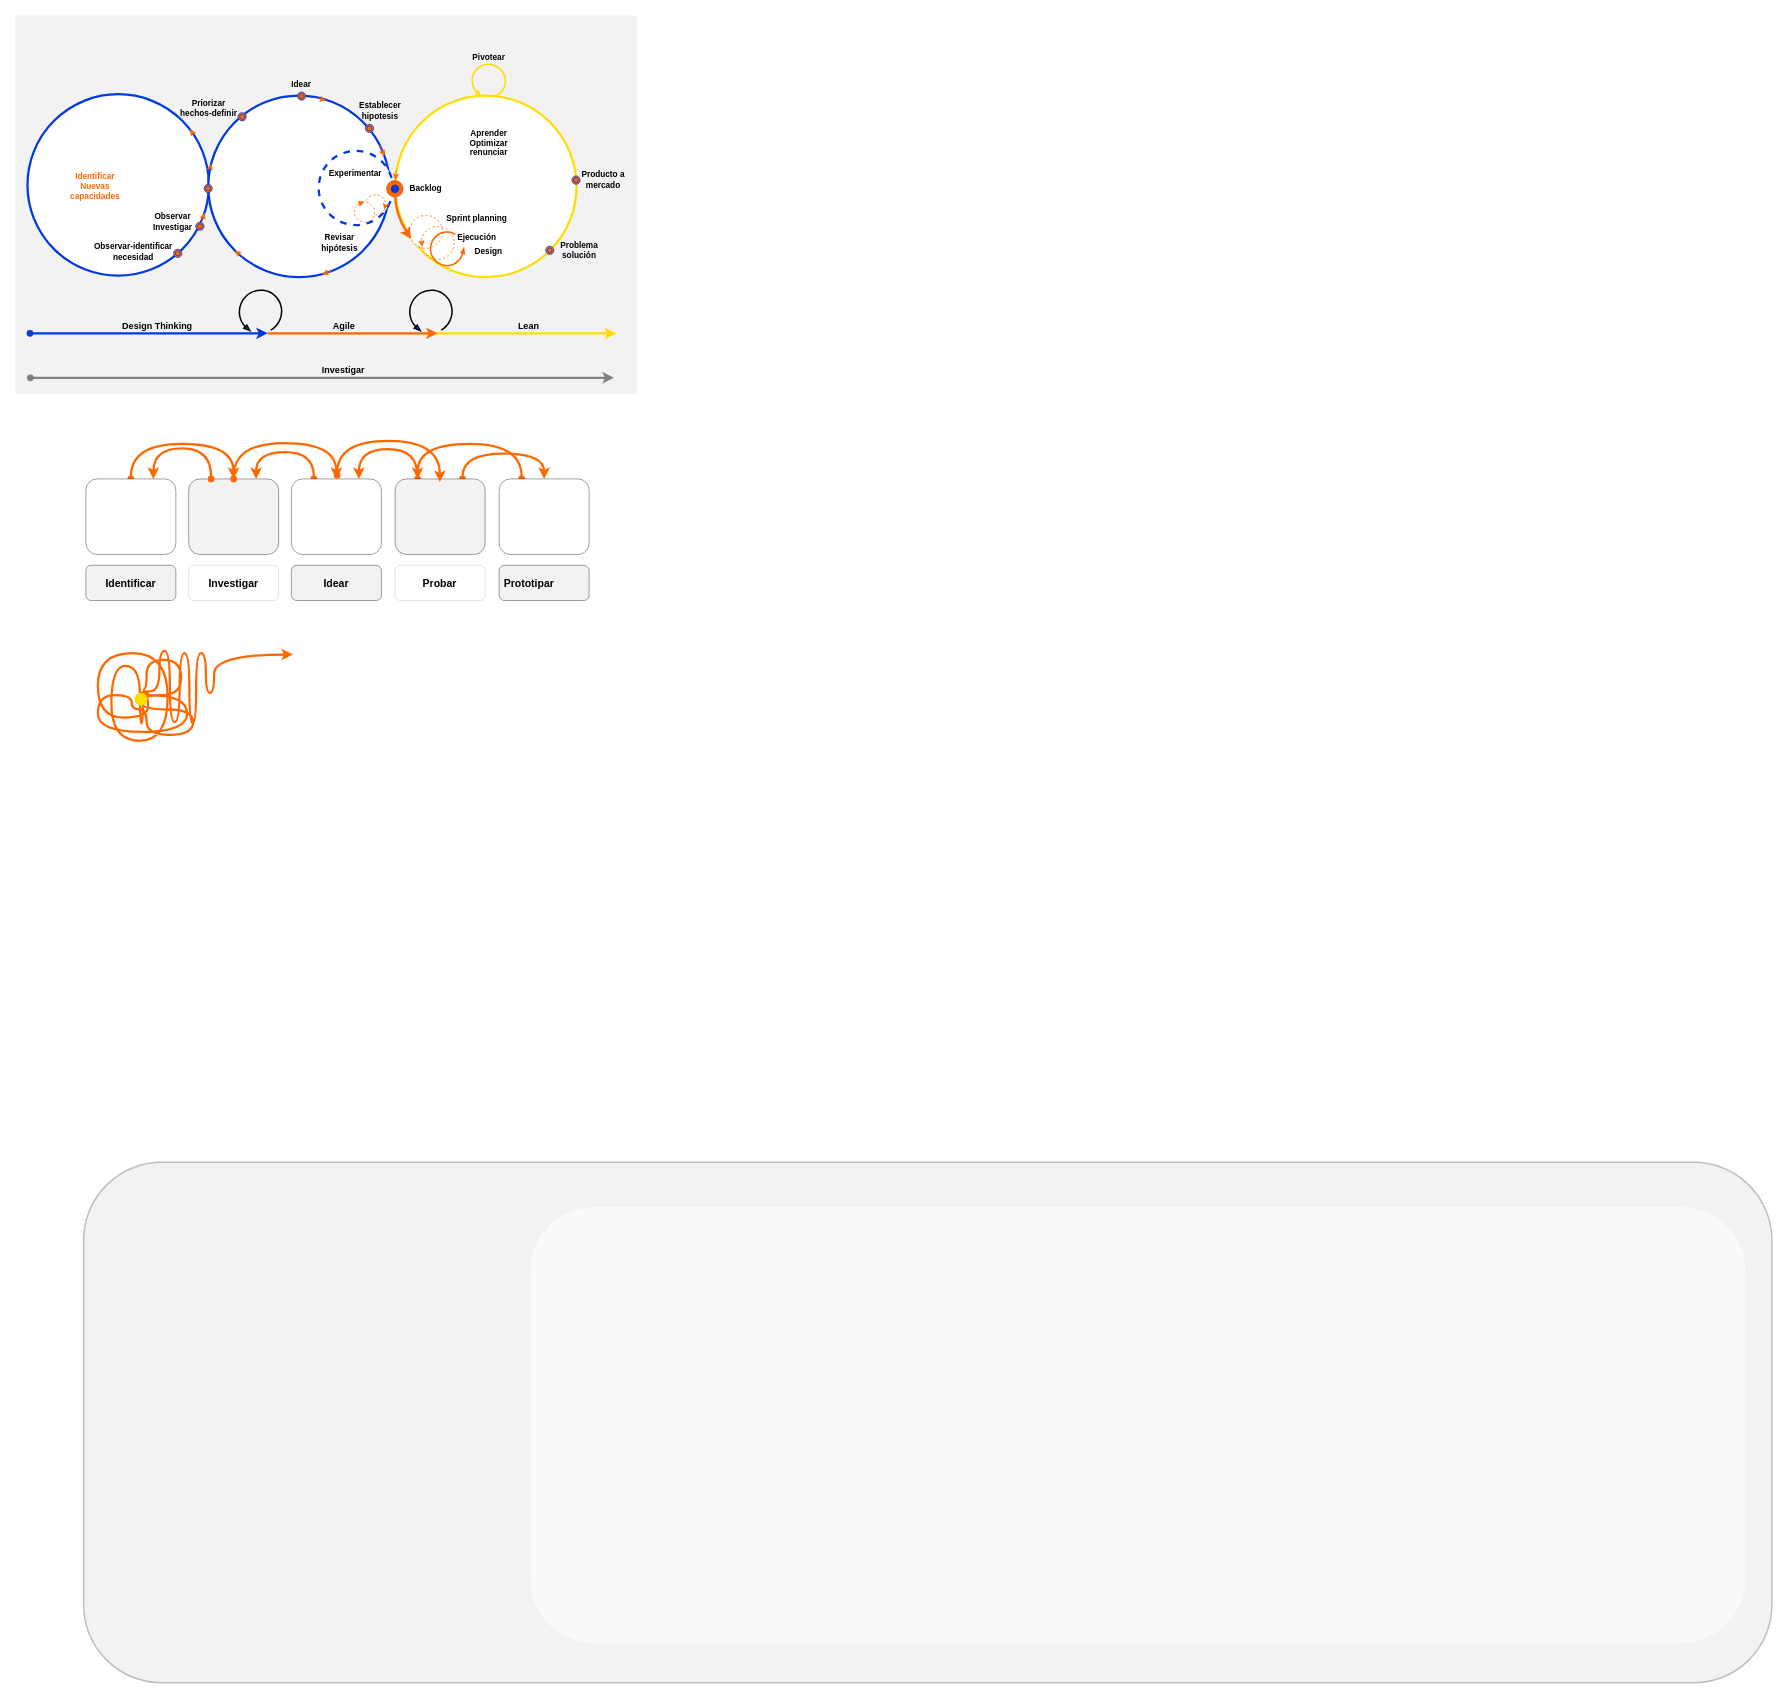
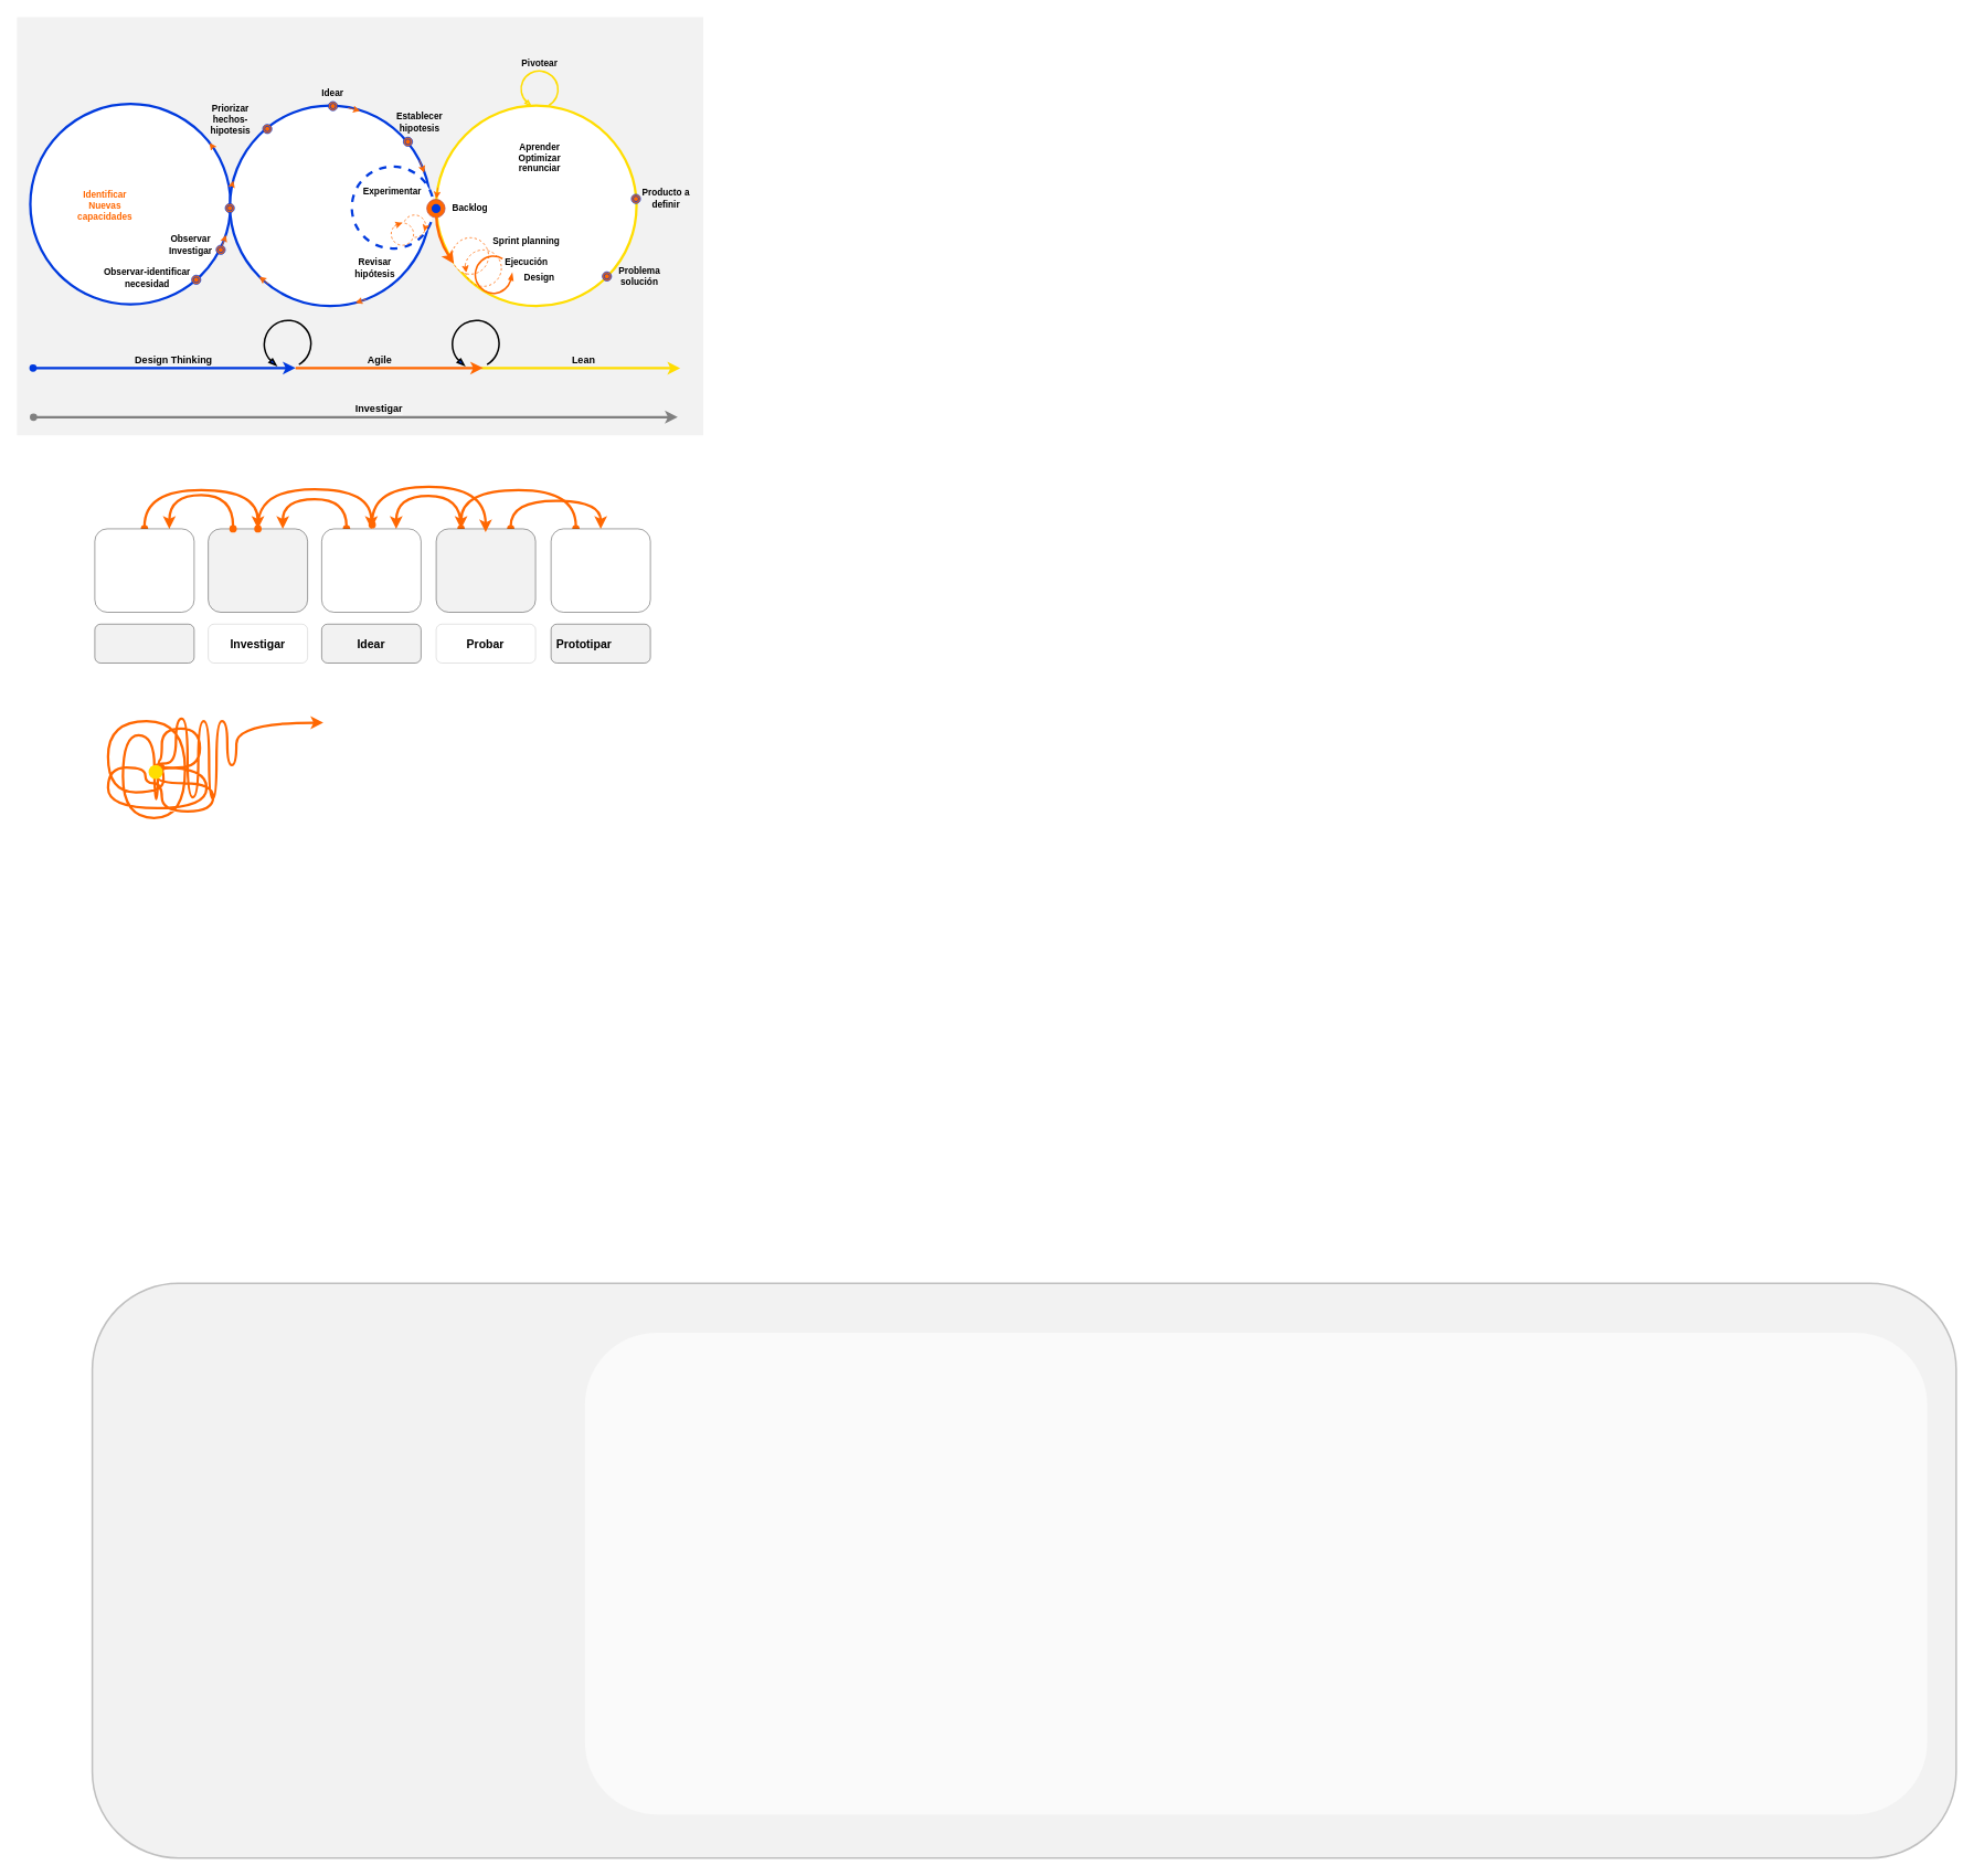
- <mxCell id="53" value="Priorizar hechos-definir" style="text;html=1;strokeColor=none;fillColor=none;align=center;verticalAlign=middle;whiteSpace=wrap;rounded=0;fontSize=11;fontStyle=1;fontFamily=Helvetica;" parent="1" vertex="1"><mxGeometry x="239.19" y="127.05" width="77.73" height="33.95" as="geometry" /></mxCell>
+ <mxCell id="53" value="Priorizar hechos-hipotesis" style="text;html=1;strokeColor=none;fillColor=none;align=center;verticalAlign=middle;whiteSpace=wrap;rounded=0;fontSize=11;fontStyle=1;fontFamily=Helvetica;" parent="1" vertex="1"><mxGeometry x="239.19" y="127.05" width="77.73" height="33.95" as="geometry" /></mxCell>
- <mxCell id="46" value="Producto a mercado" style="text;html=1;strokeColor=none;fillColor=none;align=center;verticalAlign=middle;whiteSpace=wrap;rounded=0;fontSize=11;fontStyle=1;fontFamily=Helvetica;" parent="1" vertex="1"><mxGeometry x="770" y="227.26" width="67.93" height="24.46" as="geometry" /></mxCell>
+ <mxCell id="46" value="Producto a definir" style="text;html=1;strokeColor=none;fillColor=none;align=center;verticalAlign=middle;whiteSpace=wrap;rounded=0;fontSize=11;fontStyle=1;fontFamily=Helvetica;" parent="1" vertex="1"><mxGeometry x="770" y="227.26" width="67.93" height="24.46" as="geometry" /></mxCell>
- <mxCell id="74" value="Identificar" style="text;html=1;strokeColor=none;fillColor=none;align=center;verticalAlign=middle;whiteSpace=wrap;rounded=0;labelBackgroundColor=none;fontFamily=Helvetica;fontSize=14;fontStyle=1;strokeWidth=0.5;" parent="1" vertex="1"><mxGeometry x="144" y="761.5" width="60" height="30" as="geometry" /></mxCell>
